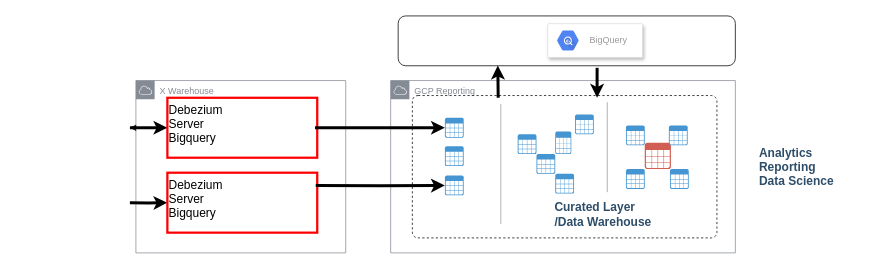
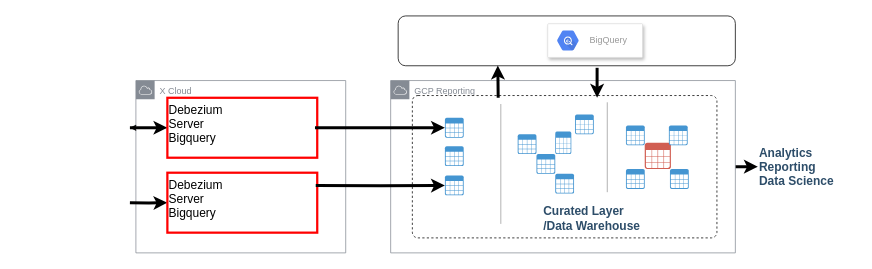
- <mxCell id="6" value="X Warehouse" style="sketch=0;outlineConnect=0;gradientColor=none;html=1;whiteSpace=wrap;fontSize=12;fontStyle=0;shape=mxgraph.aws4.group;grIcon=mxgraph.aws4.group_aws_cloud;strokeColor=#858B94;fillColor=none;verticalAlign=top;align=left;spacingLeft=30;fontColor=#858B94;dashed=0;perimeter=rectanglePerimeter;autosize=0;" vertex="1" parent="1"><mxGeometry x="180" y="107" width="280" height="230" as="geometry" /></mxCell>
+ <mxCell id="6" value="X Cloud" style="sketch=0;outlineConnect=0;gradientColor=none;html=1;whiteSpace=wrap;fontSize=12;fontStyle=0;shape=mxgraph.aws4.group;grIcon=mxgraph.aws4.group_aws_cloud;strokeColor=#858B94;fillColor=none;verticalAlign=top;align=left;spacingLeft=30;fontColor=#858B94;dashed=0;perimeter=rectanglePerimeter;autosize=0;" vertex="1" parent="1"><mxGeometry x="180" y="107" width="280" height="230" as="geometry" /></mxCell>
+ <mxCell id="2" style="edgeStyle=orthogonalEdgeStyle;rounded=0;orthogonalLoop=1;jettySize=auto;html=1;strokeWidth=4;entryX=0;entryY=0.5;entryDx=0;entryDy=0;" edge="1" parent="1" source="3" target="41"><mxGeometry relative="1" as="geometry"><mxPoint x="1070" y="222" as="targetPoint" /></mxGeometry></mxCell>
- <mxCell id="23" value="&lt;font style=&quot;font-size: 16px&quot; color=&quot;#2D4D69&quot;&gt;&lt;b&gt;Curated Layer&lt;br&gt;/Data Warehouse&lt;br&gt;&lt;/b&gt;&lt;/font&gt;" style="text;html=1;strokeColor=none;fillColor=none;align=left;verticalAlign=middle;whiteSpace=wrap;rounded=0;" vertex="1" parent="1"><mxGeometry x="737" y="261.8" width="165" height="48.2" as="geometry" /></mxCell>
+ <mxCell id="23" value="&lt;font style=&quot;font-size: 16px&quot; color=&quot;#2D4D69&quot;&gt;&lt;b&gt;Curated Layer&lt;br&gt;/Data Warehouse&lt;br&gt;&lt;/b&gt;&lt;/font&gt;" style="text;html=1;strokeColor=none;fillColor=none;align=left;verticalAlign=middle;whiteSpace=wrap;rounded=0;" vertex="1" parent="1"><mxGeometry x="722" y="266.8" width="165" height="48.2" as="geometry" /></mxCell>
